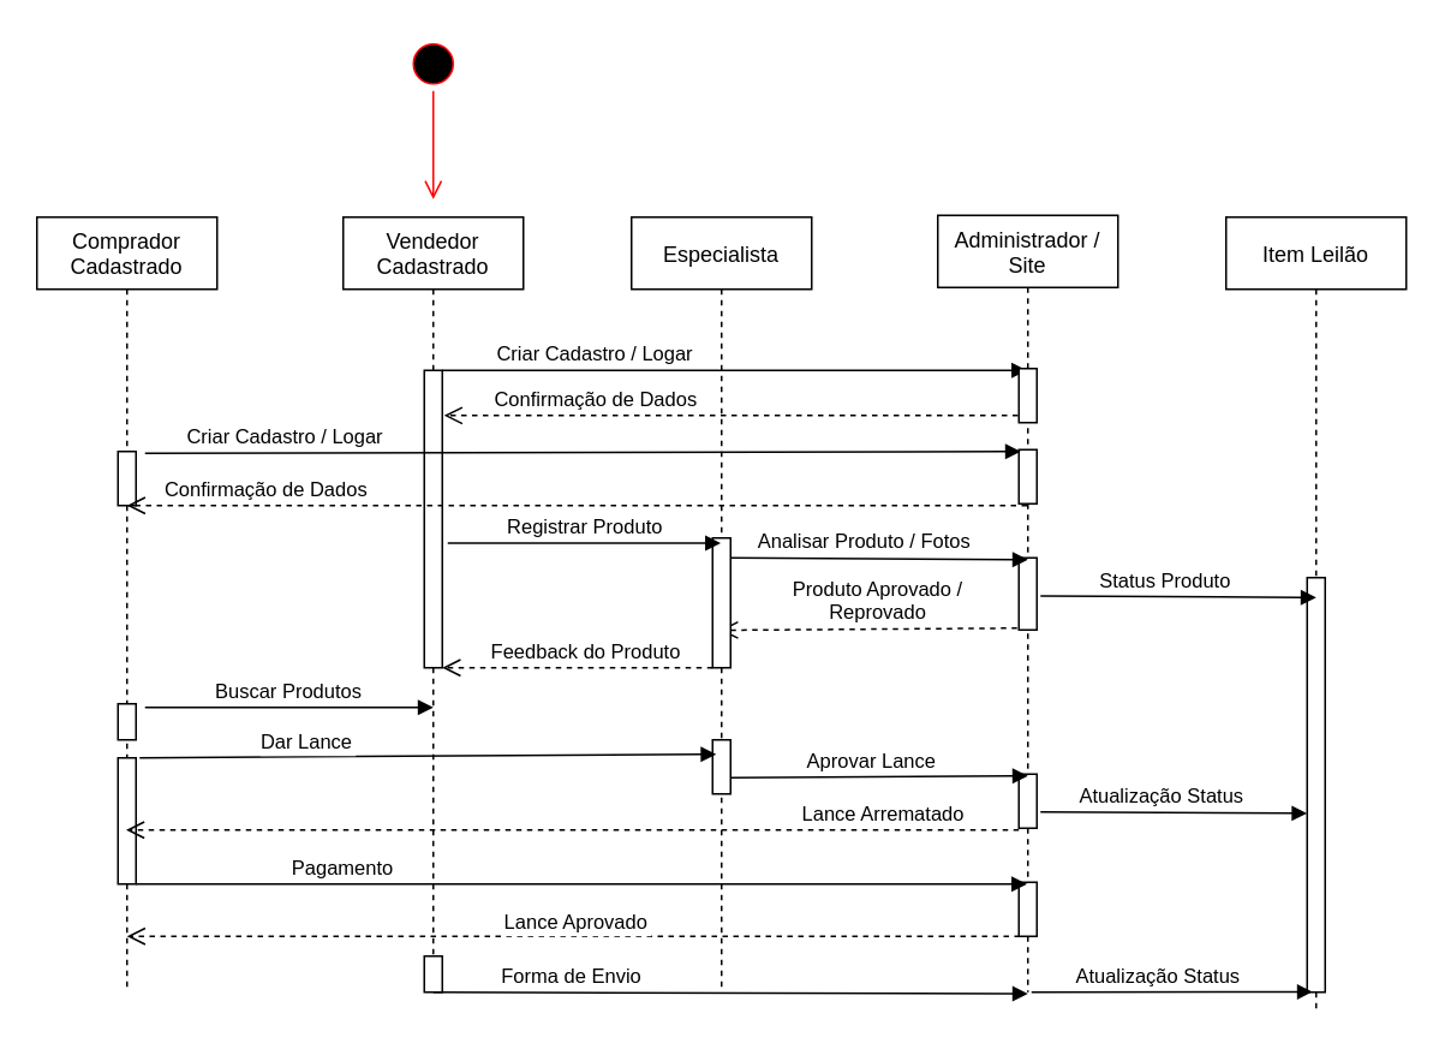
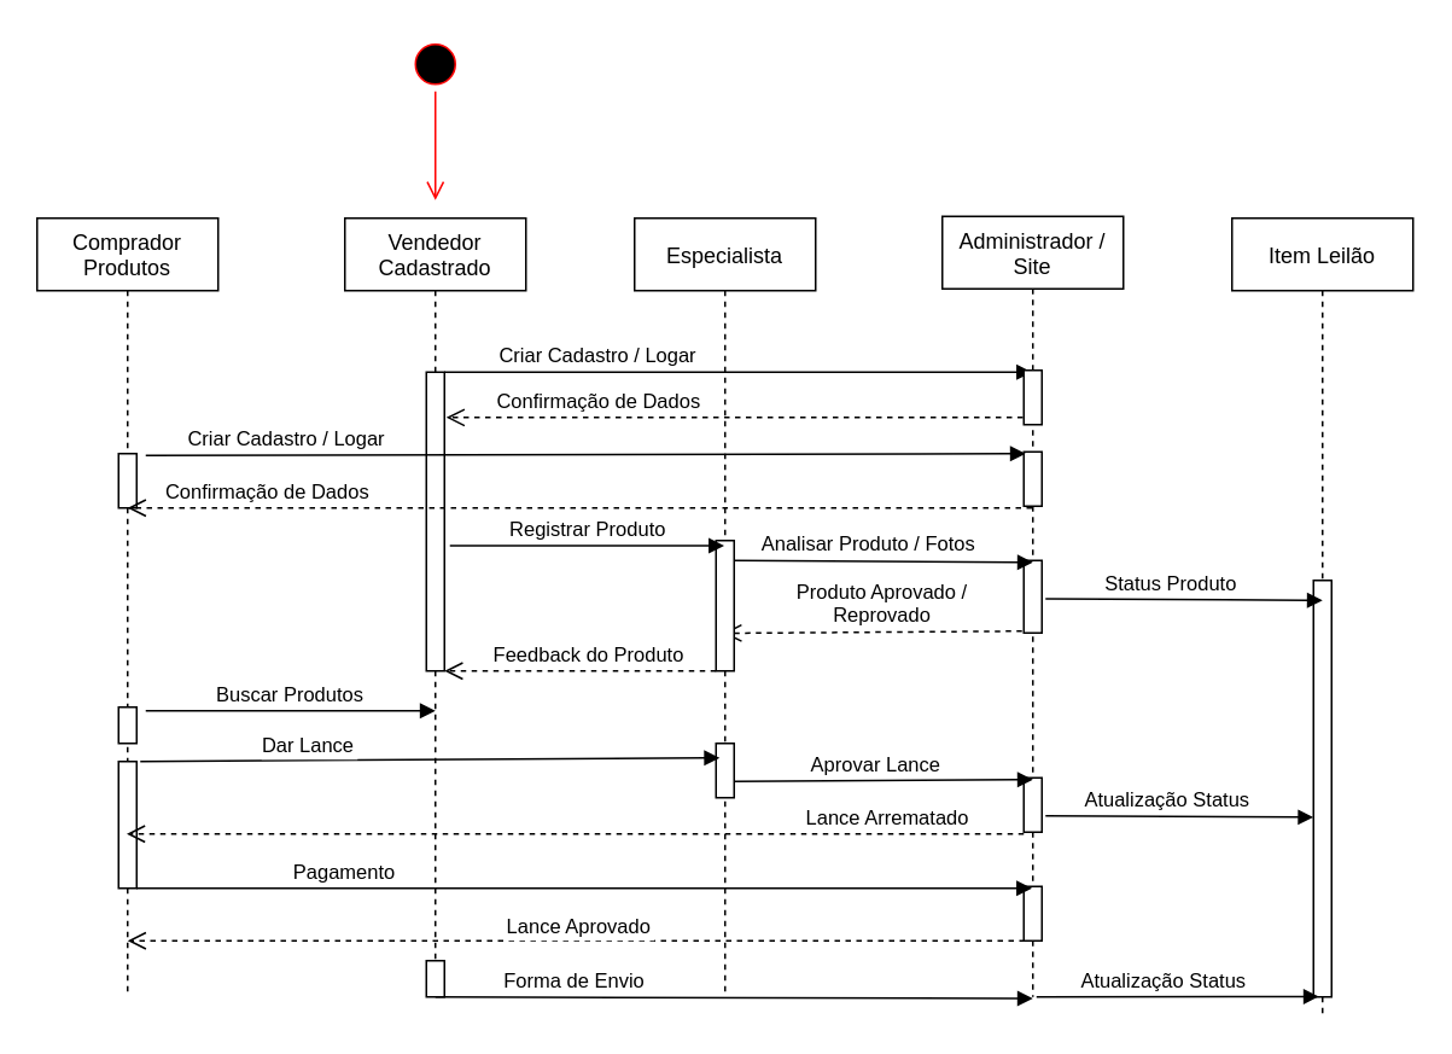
- <mxCell id="2" value="Comprador&#10;Cadastrado" style="shape=umlLifeline;perimeter=lifelinePerimeter;container=1;collapsible=0;recursiveResize=0;rounded=0;shadow=0;strokeWidth=1;" parent="1" vertex="1"><mxGeometry x="20" y="120" width="100" height="430" as="geometry" /></mxCell>
+ <mxCell id="2" value="Comprador&#10;Produtos" style="shape=umlLifeline;perimeter=lifelinePerimeter;container=1;collapsible=0;recursiveResize=0;rounded=0;shadow=0;strokeWidth=1;" parent="1" vertex="1"><mxGeometry x="20" y="120" width="100" height="430" as="geometry" /></mxCell>
